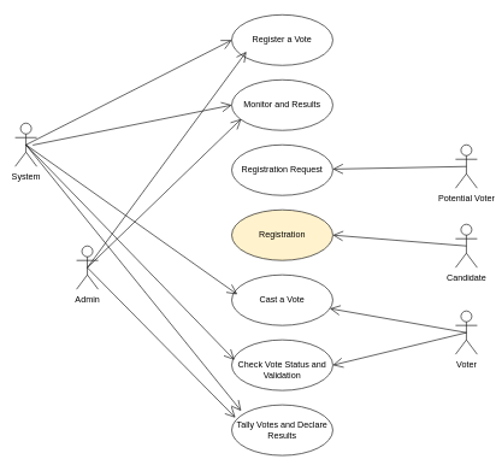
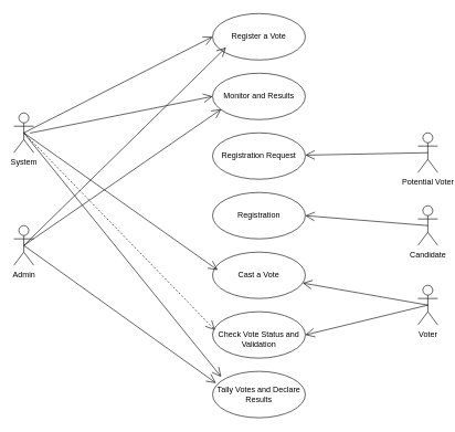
- <mxCell id="7" value="Registration" style="ellipse;whiteSpace=wrap;html=1;fillColor=#fff2cc;" vertex="1" parent="1"><mxGeometry x="320" y="290" width="140" height="70" as="geometry" /></mxCell>
+ <mxCell id="7" value="Registration" style="ellipse;whiteSpace=wrap;html=1;" vertex="1" parent="1"><mxGeometry x="320" y="290" width="140" height="70" as="geometry" /></mxCell>
- <mxCell id="3" value="Admin" style="shape=umlActor;verticalLabelPosition=bottom;verticalAlign=top;html=1;outlineConnect=0;" vertex="1" parent="1"><mxGeometry x="105" y="340" width="30" height="60" as="geometry" /></mxCell>
+ <mxCell id="3" value="Admin" style="shape=umlActor;verticalLabelPosition=bottom;verticalAlign=top;html=1;outlineConnect=0;" vertex="1" parent="1"><mxGeometry x="20" y="340" width="30" height="60" as="geometry" /></mxCell>
- <mxCell id="24" value="" style="endArrow=open;endFill=1;endSize=12;html=1;rounded=0;entryX=0.026;entryY=0.395;entryDx=0;entryDy=0;entryPerimeter=0;exitX=0.5;exitY=0.5;exitDx=0;exitDy=0;exitPerimeter=0;" edge="1" parent="1" source="18" target="9"><mxGeometry width="160" relative="1" as="geometry"><mxPoint x="55" y="220" as="sourcePoint" /><mxPoint x="268" y="417" as="targetPoint" /></mxGeometry></mxCell>
+ <mxCell id="24" value="" style="endArrow=open;endFill=1;endSize=12;html=1;rounded=0;entryX=0.026;entryY=0.395;entryDx=0;entryDy=0;entryPerimeter=0;exitX=0.5;exitY=0.5;exitDx=0;exitDy=0;exitPerimeter=0;dashed=1;" edge="1" parent="1" source="18" target="9"><mxGeometry width="160" relative="1" as="geometry"><mxPoint x="55" y="220" as="sourcePoint" /><mxPoint x="268" y="417" as="targetPoint" /></mxGeometry></mxCell>
